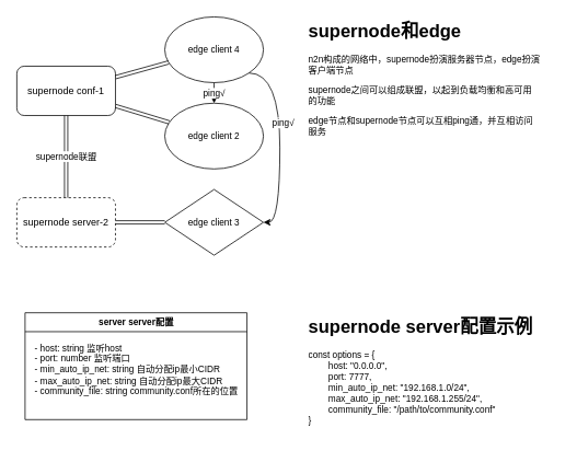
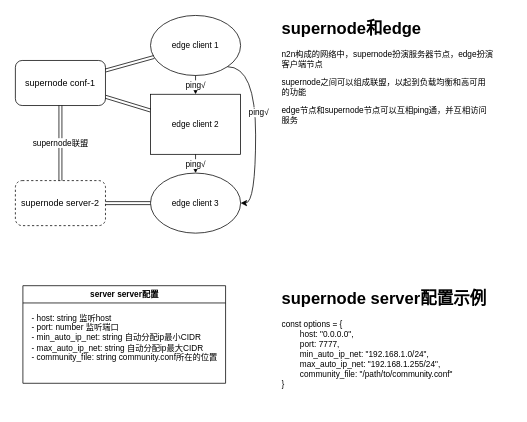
- <mxCell id="10" value="edge client 4" style="ellipse;whiteSpace=wrap;html=1;labelBackgroundColor=default;fontFamily=Helvetica;fontSize=11;fontColor=default;fillColor=none;gradientColor=none;" parent="2" vertex="1"><mxGeometry x="180" width="120" height="80" as="geometry" /></mxCell>
+ <mxCell id="10" value="edge client 1" style="ellipse;whiteSpace=wrap;html=1;labelBackgroundColor=default;fontFamily=Helvetica;fontSize=11;fontColor=default;fillColor=none;gradientColor=none;" parent="2" vertex="1"><mxGeometry x="180" width="120" height="80" as="geometry" /></mxCell>
- <mxCell id="13" value="edge client 2" style="ellipse;whiteSpace=wrap;html=1;labelBackgroundColor=default;fontFamily=Helvetica;fontSize=11;fontColor=default;fillColor=none;gradientColor=none;" parent="2" vertex="1"><mxGeometry x="180" y="105" width="120" height="80" as="geometry" /></mxCell>
+ <mxCell id="13" value="edge client 2" style="whiteSpace=wrap;html=1;labelBackgroundColor=default;fontFamily=Helvetica;fontSize=11;fontColor=default;fillColor=none;gradientColor=none;rounded=0;" parent="2" vertex="1"><mxGeometry x="180" y="105" width="120" height="80" as="geometry" /></mxCell>
+ <mxCell id="12" value="ping√" style="edgeStyle=none;html=1;exitX=0.5;exitY=1;exitDx=0;exitDy=0;entryX=0.5;entryY=0;entryDx=0;entryDy=0;" parent="2" source="13" target="15" edge="1"><mxGeometry relative="1" as="geometry" /></mxCell>
- <mxCell id="15" value="edge client 3" style="rhombus;whiteSpace=wrap;html=1;labelBackgroundColor=default;fontFamily=Helvetica;fontSize=11;fontColor=default;fillColor=none;gradientColor=none;" parent="2" vertex="1"><mxGeometry x="180" y="210" width="120" height="80" as="geometry" /></mxCell>
+ <mxCell id="15" value="edge client 3" style="ellipse;whiteSpace=wrap;html=1;labelBackgroundColor=default;fontFamily=Helvetica;fontSize=11;fontColor=default;fillColor=none;gradientColor=none;" parent="2" vertex="1"><mxGeometry x="180" y="210" width="120" height="80" as="geometry" /></mxCell>
